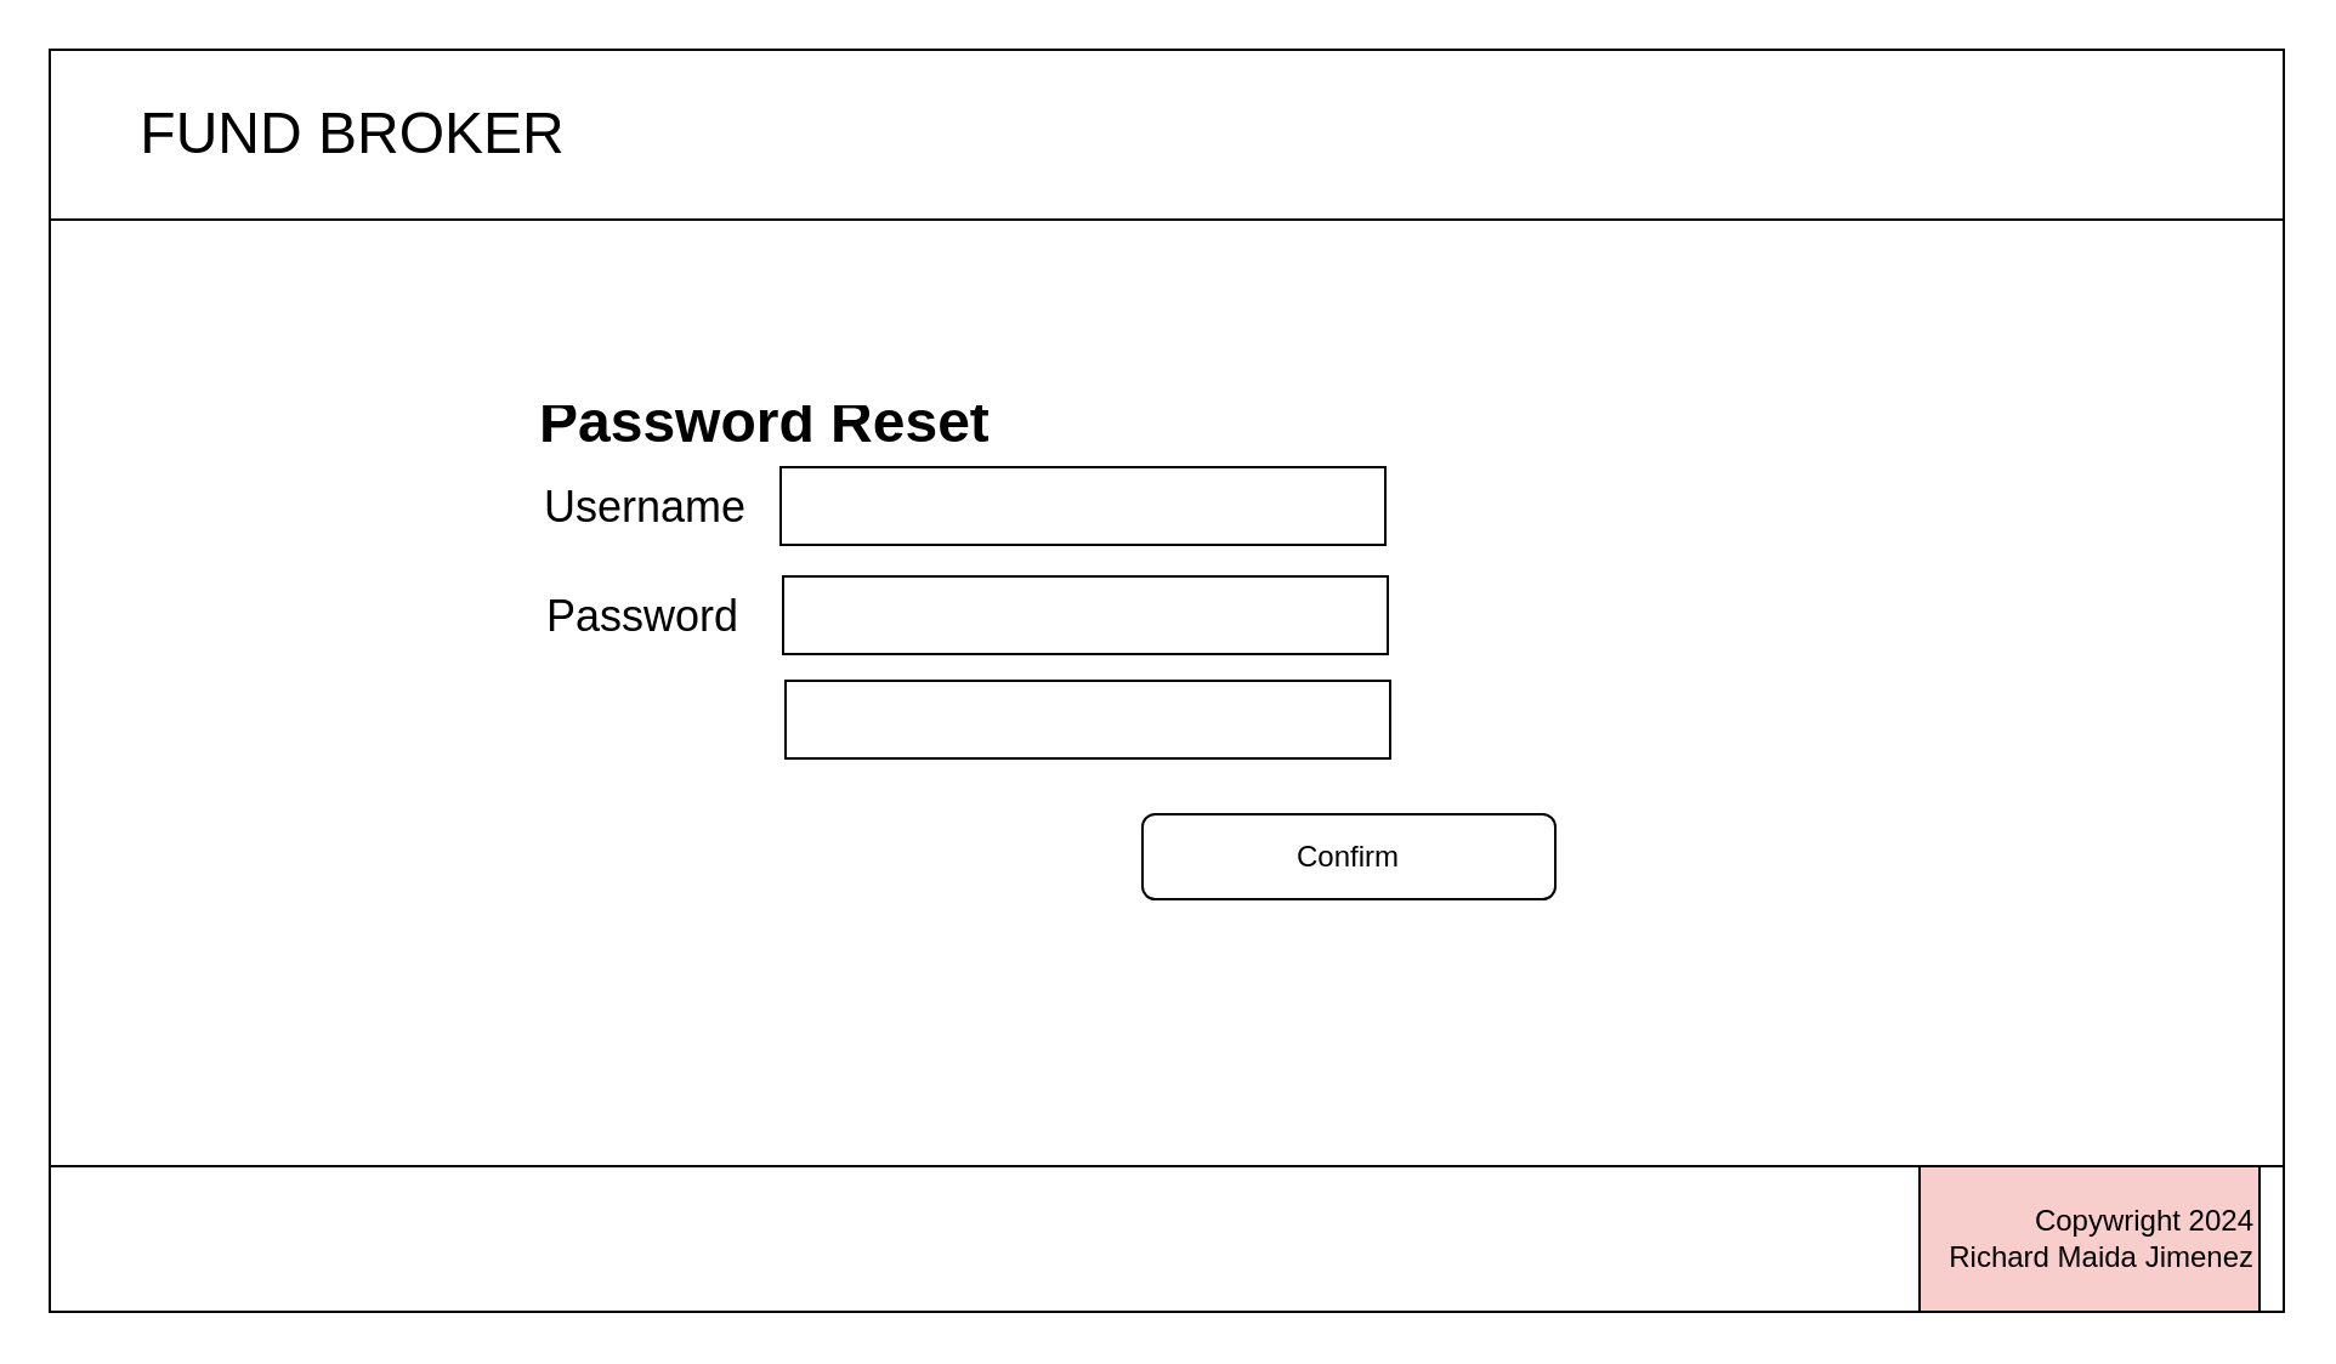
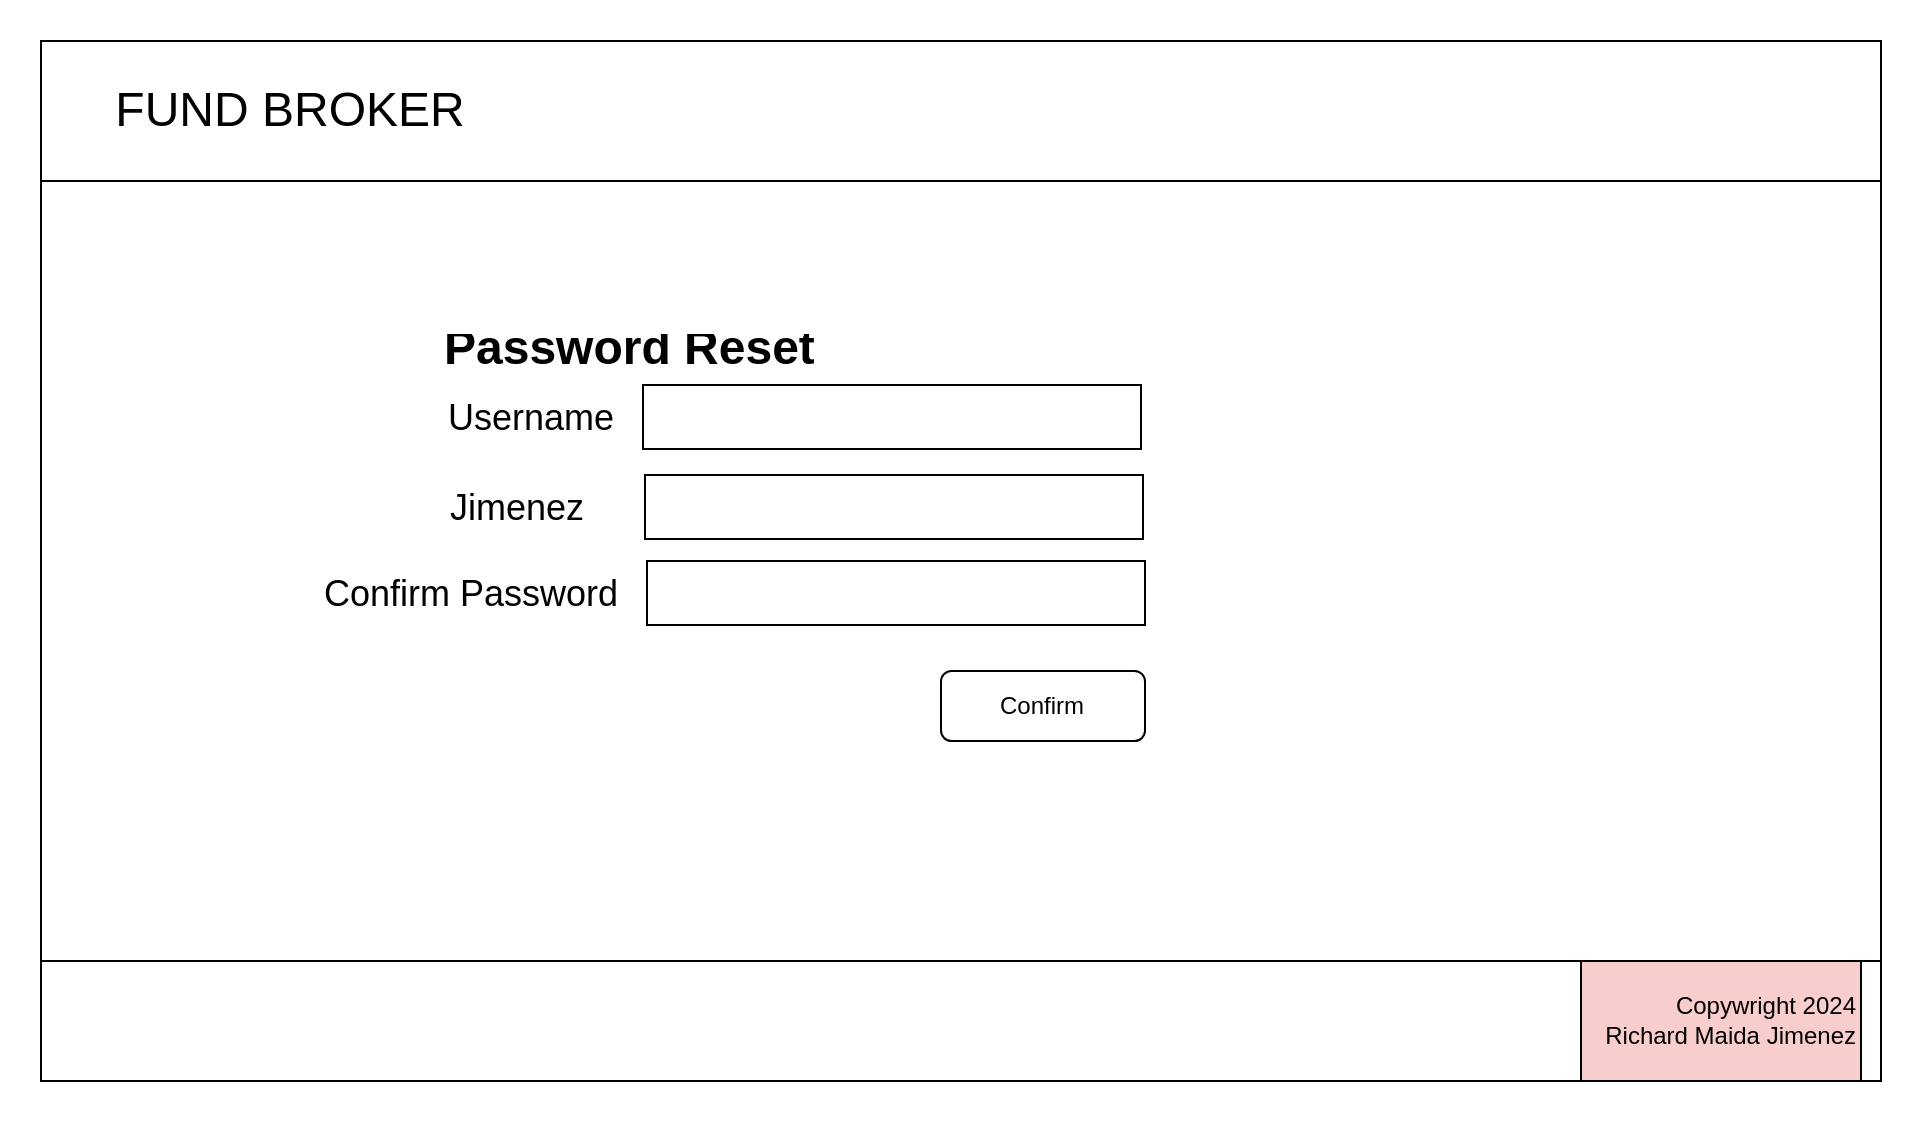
- <mxCell id="10" value="&lt;h1 style=&quot;margin-top: 0px; line-height: 60%;&quot;&gt;&lt;span style=&quot;font-weight: normal;&quot;&gt;&lt;font style=&quot;font-size: 18px;&quot;&gt;Password&lt;/font&gt;&lt;/span&gt;&lt;/h1&gt;" style="text;html=1;whiteSpace=wrap;overflow=hidden;rounded=0;fontFamily=Helvetica;fontSize=12;fontColor=default;align=left;" vertex="1" parent="1"><mxGeometry x="223" y="238" width="98" height="30" as="geometry" /></mxCell>
+ <mxCell id="10" value="&lt;h1 style=&quot;margin-top: 0px; line-height: 60%;&quot;&gt;&lt;span style=&quot;font-weight: normal;&quot;&gt;&lt;font style=&quot;font-size: 18px;&quot;&gt;Jimenez&lt;/font&gt;&lt;/span&gt;&lt;/h1&gt;" style="text;html=1;whiteSpace=wrap;overflow=hidden;rounded=0;fontFamily=Helvetica;fontSize=12;fontColor=default;align=left;" vertex="1" parent="1"><mxGeometry x="223" y="238" width="98" height="30" as="geometry" /></mxCell>
+ <mxCell id="12" value="&lt;h1 style=&quot;margin-top: 0px; line-height: 60%;&quot;&gt;&lt;span style=&quot;font-weight: normal;&quot;&gt;&lt;font style=&quot;font-size: 18px;&quot;&gt;Confirm&amp;nbsp;&lt;/font&gt;&lt;/span&gt;&lt;span style=&quot;font-size: 18px; font-weight: normal; background-color: initial;&quot;&gt;Password&lt;/span&gt;&lt;/h1&gt;" style="text;html=1;whiteSpace=wrap;overflow=hidden;rounded=0;fontFamily=Helvetica;fontSize=12;fontColor=default;align=left;" vertex="1" parent="1"><mxGeometry x="160" y="281" width="162" height="30" as="geometry" /></mxCell>
- <mxCell id="14" value="Confirm" style="rounded=1;whiteSpace=wrap;html=1;" vertex="1" parent="1"><mxGeometry x="470" y="335" width="170" height="35" as="geometry" /></mxCell>
+ <mxCell id="14" value="Confirm" style="rounded=1;whiteSpace=wrap;html=1;" vertex="1" parent="1"><mxGeometry x="470" y="335" width="102" height="35" as="geometry" /></mxCell>
